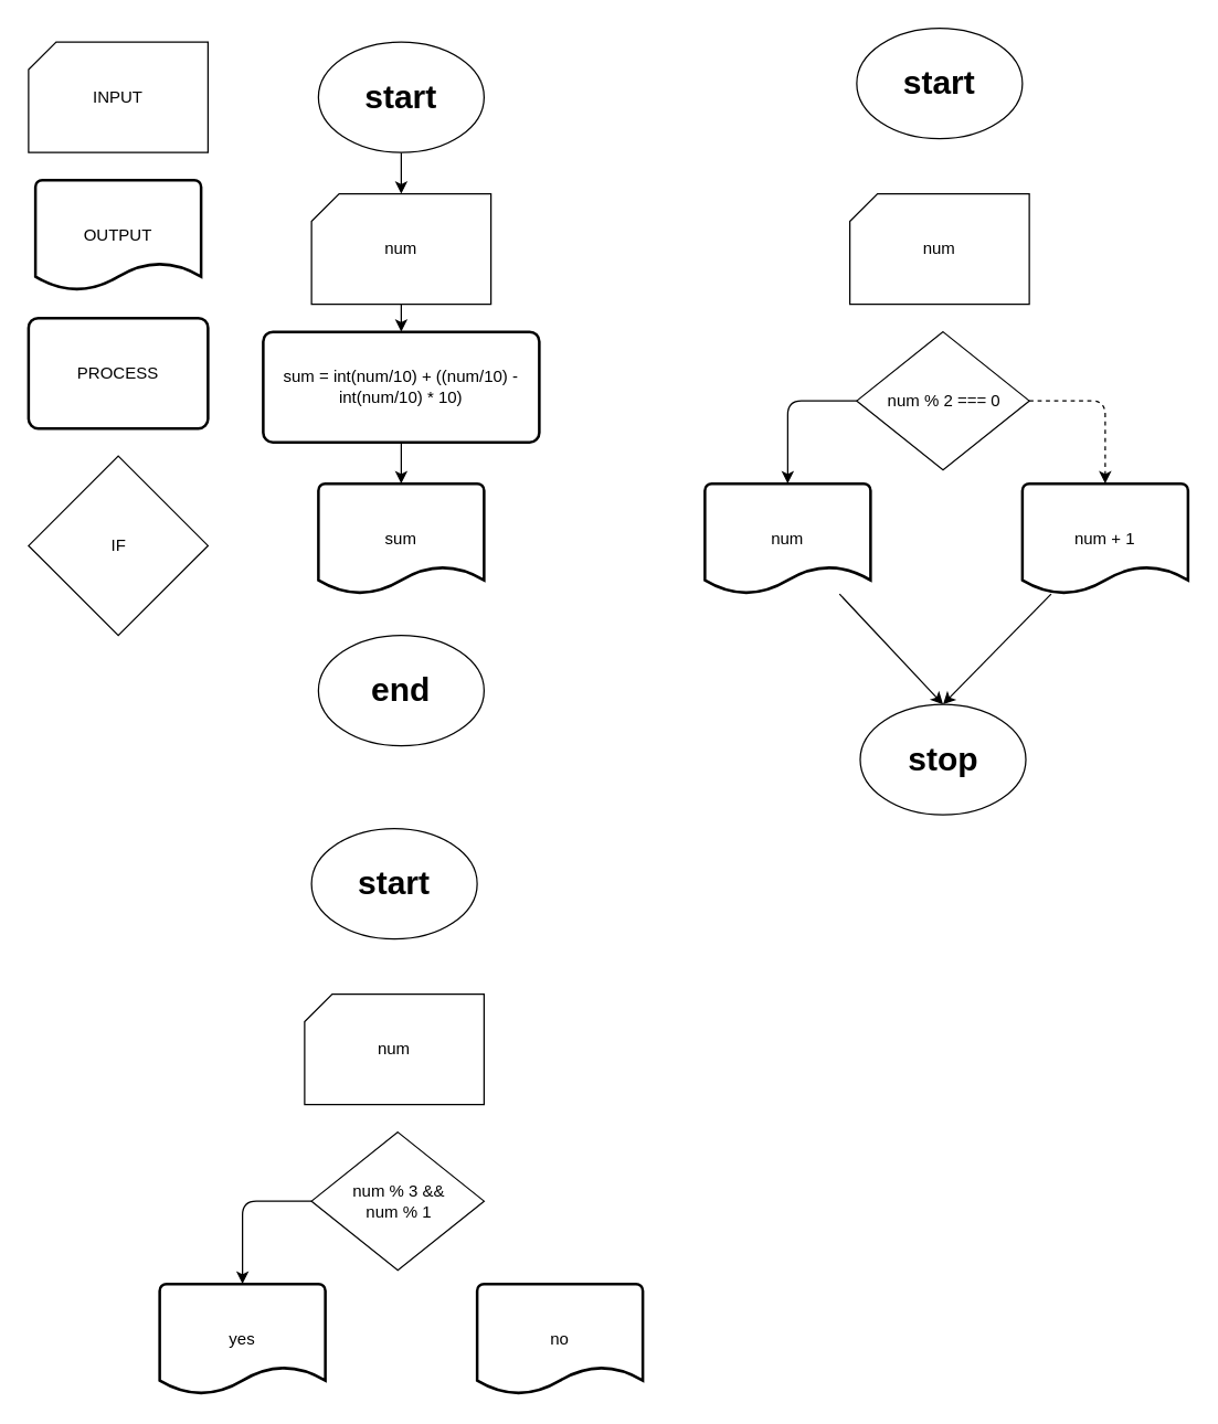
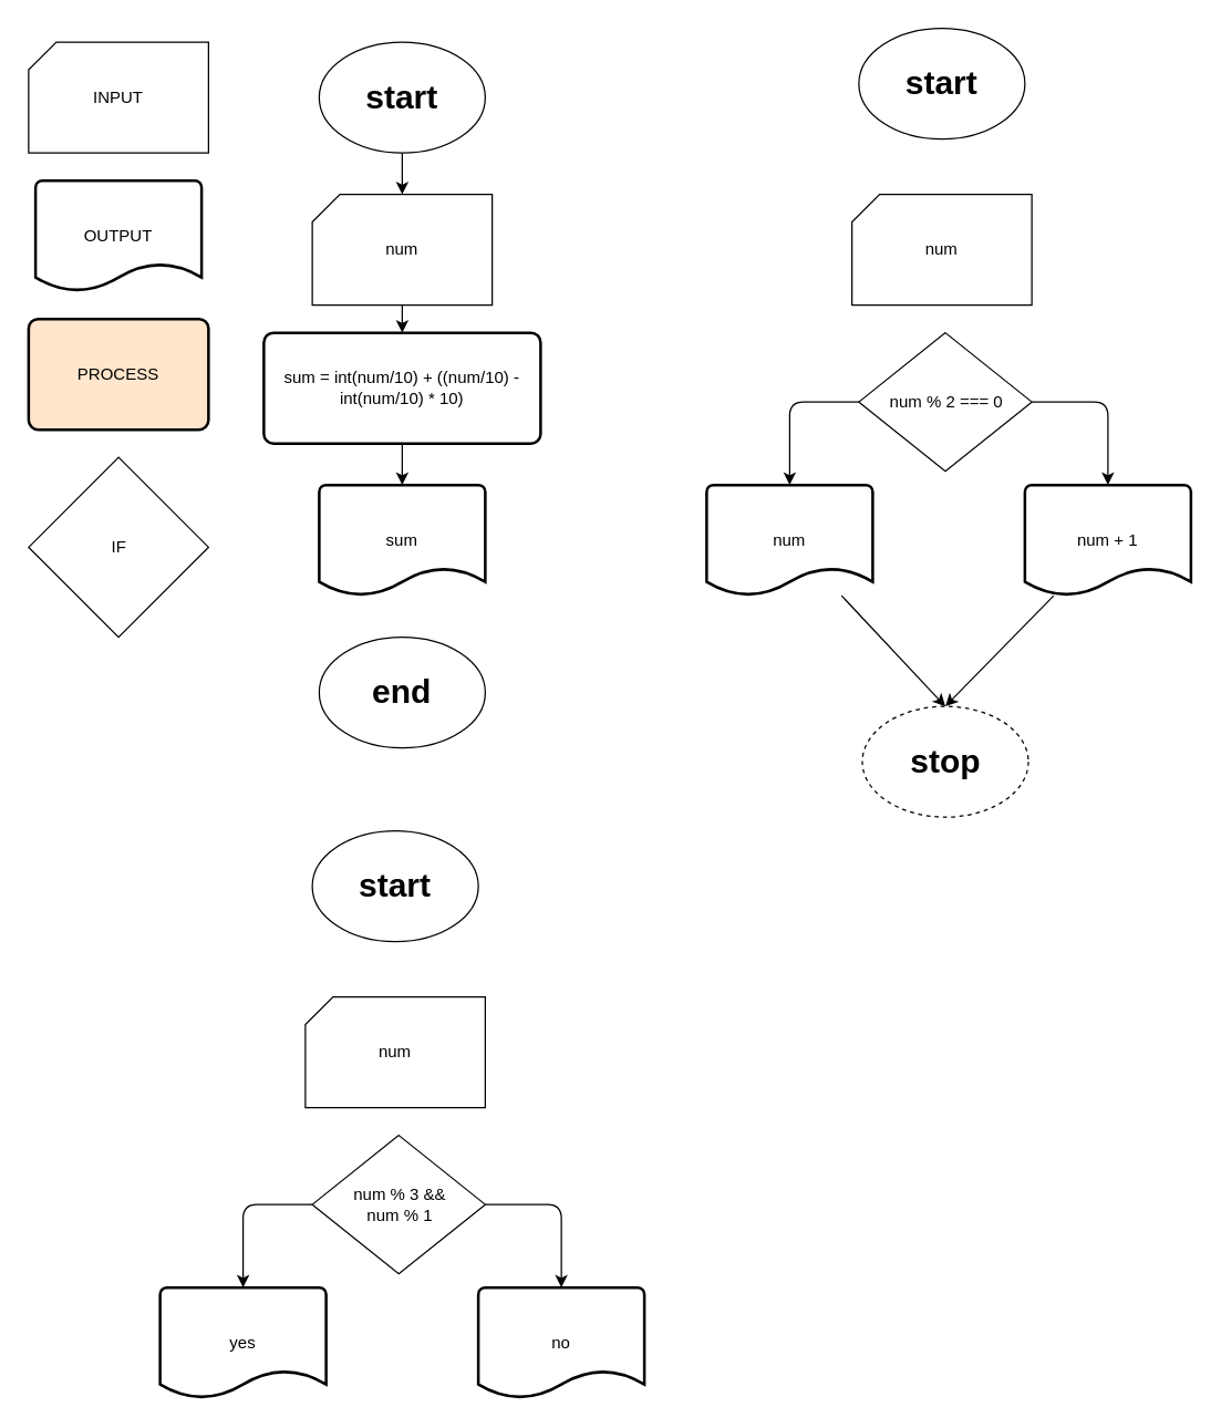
- <mxCell id="5" value="PROCESS" style="rounded=1;whiteSpace=wrap;html=1;absoluteArcSize=1;arcSize=14;strokeWidth=2;" vertex="1" parent="1"><mxGeometry x="20" y="230" width="130" height="80" as="geometry" /></mxCell>
+ <mxCell id="5" value="PROCESS" style="rounded=1;whiteSpace=wrap;html=1;absoluteArcSize=1;arcSize=14;strokeWidth=2;fillColor=#ffe6cc;" vertex="1" parent="1"><mxGeometry x="20" y="230" width="130" height="80" as="geometry" /></mxCell>
- <mxCell id="16" style="edgeStyle=none;html=1;exitX=1;exitY=0.5;exitDx=0;exitDy=0;entryX=0.5;entryY=0;entryDx=0;entryDy=0;entryPerimeter=0;dashed=1;" edge="1" parent="1" source="18" target="20"><mxGeometry relative="1" as="geometry"><Array as="points"><mxPoint x="800" y="290" /></Array></mxGeometry></mxCell>
+ <mxCell id="16" style="edgeStyle=none;html=1;exitX=1;exitY=0.5;exitDx=0;exitDy=0;entryX=0.5;entryY=0;entryDx=0;entryDy=0;entryPerimeter=0;" edge="1" parent="1" source="18" target="20"><mxGeometry relative="1" as="geometry"><Array as="points"><mxPoint x="800" y="290" /></Array></mxGeometry></mxCell>
- <mxCell id="30" value="&lt;h1&gt;stop&lt;/h1&gt;" style="ellipse;whiteSpace=wrap;html=1;" vertex="1" parent="1"><mxGeometry x="622.5" y="510" width="120" height="80" as="geometry" /></mxCell>
+ <mxCell id="30" value="&lt;h1&gt;stop&lt;/h1&gt;" style="ellipse;whiteSpace=wrap;html=1;dashed=1;" vertex="1" parent="1"><mxGeometry x="622.5" y="510" width="120" height="80" as="geometry" /></mxCell>
+ <mxCell id="25" style="edgeStyle=none;html=1;exitX=1;exitY=0.5;exitDx=0;exitDy=0;entryX=0.5;entryY=0;entryDx=0;entryDy=0;entryPerimeter=0;" edge="1" parent="1" source="27" target="28"><mxGeometry relative="1" as="geometry"><Array as="points"><mxPoint x="405" y="870" /></Array></mxGeometry></mxCell>
